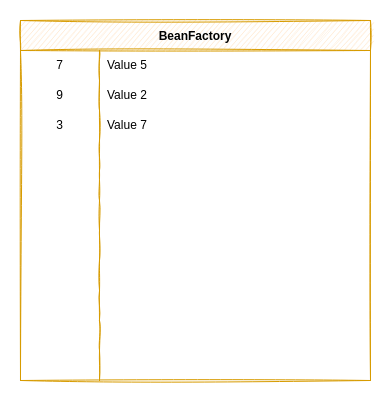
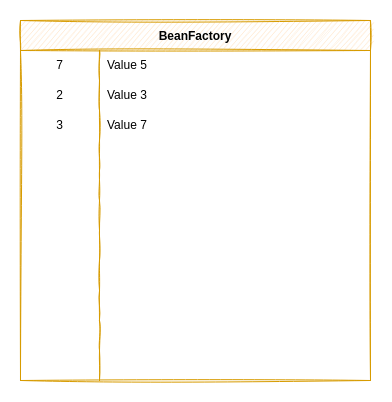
- <mxCell id="7" value="9" style="shape=partialRectangle;html=1;whiteSpace=wrap;connectable=0;fillColor=none;top=0;left=0;bottom=0;right=0;overflow=hidden;labelBackgroundColor=none;labelBorderColor=none;sketch=1;" vertex="1" parent="6"><mxGeometry width="79" height="30" as="geometry"><mxRectangle width="79" height="30" as="alternateBounds" /></mxGeometry></mxCell>
+ <mxCell id="7" value="2" style="shape=partialRectangle;html=1;whiteSpace=wrap;connectable=0;fillColor=none;top=0;left=0;bottom=0;right=0;overflow=hidden;labelBackgroundColor=none;labelBorderColor=none;sketch=1;" vertex="1" parent="6"><mxGeometry width="79" height="30" as="geometry"><mxRectangle width="79" height="30" as="alternateBounds" /></mxGeometry></mxCell>
- <mxCell id="8" value="Value 2" style="shape=partialRectangle;html=1;whiteSpace=wrap;connectable=0;fillColor=none;top=0;left=0;bottom=0;right=0;align=left;spacingLeft=6;overflow=hidden;labelBackgroundColor=none;labelBorderColor=none;sketch=1;" vertex="1" parent="6"><mxGeometry x="79" width="271" height="30" as="geometry"><mxRectangle width="271" height="30" as="alternateBounds" /></mxGeometry></mxCell>
+ <mxCell id="8" value="Value 3" style="shape=partialRectangle;html=1;whiteSpace=wrap;connectable=0;fillColor=none;top=0;left=0;bottom=0;right=0;align=left;spacingLeft=6;overflow=hidden;labelBackgroundColor=none;labelBorderColor=none;sketch=1;" vertex="1" parent="6"><mxGeometry x="79" width="271" height="30" as="geometry"><mxRectangle width="271" height="30" as="alternateBounds" /></mxGeometry></mxCell>
